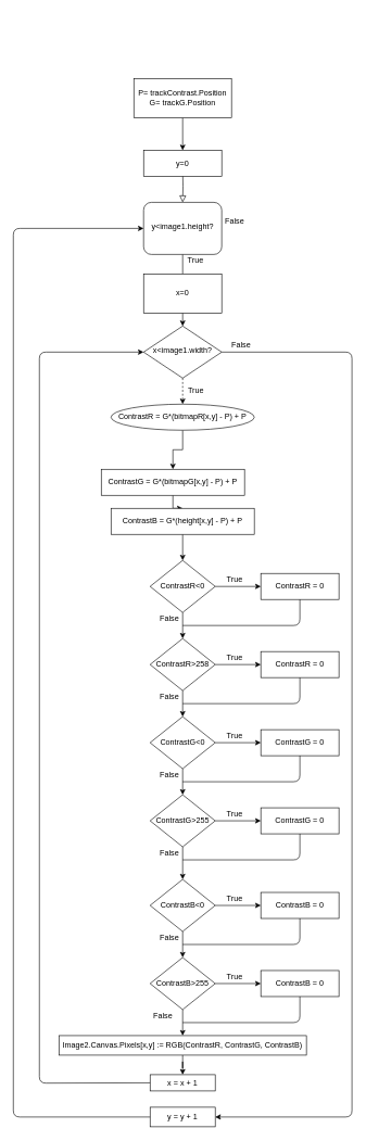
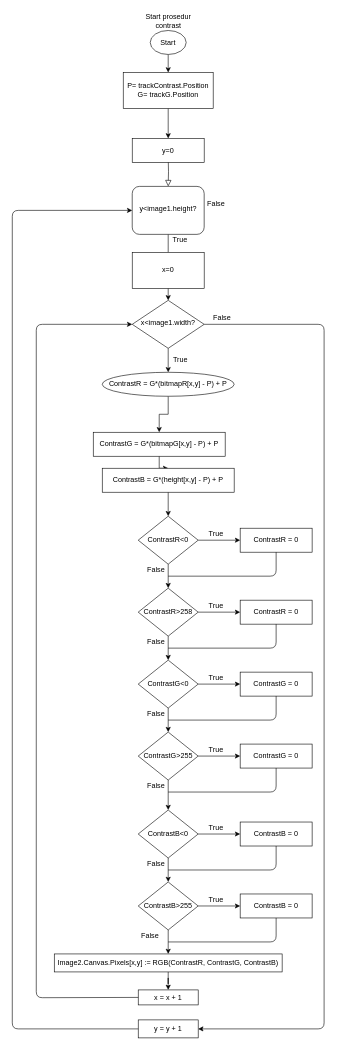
+ <mxCell id="9" value="&lt;div&gt;Start prosedur&lt;/div&gt;&lt;div&gt;contrast&lt;br&gt;&lt;/div&gt;" style="text;html=1;align=center;verticalAlign=middle;resizable=0;points=[];autosize=1;" vertex="1" parent="1"><mxGeometry x="235" y="20" width="90" height="30" as="geometry" /></mxCell>
+ <mxCell id="8" value="Start" style="ellipse;whiteSpace=wrap;html=1;" vertex="1" parent="1"><mxGeometry x="250" y="50" width="60" height="40" as="geometry" /></mxCell>
+ <mxCell id="7" style="edgeStyle=orthogonalEdgeStyle;rounded=0;orthogonalLoop=1;jettySize=auto;html=1;exitX=0.5;exitY=1;exitDx=0;exitDy=0;entryX=0.5;entryY=0;entryDx=0;entryDy=0;" edge="1" parent="1" source="8" target="18"><mxGeometry relative="1" as="geometry" /></mxCell>
- <mxCell id="5" value="" style="edgeStyle=orthogonalEdgeStyle;rounded=0;orthogonalLoop=1;jettySize=auto;html=1;dashed=1;" edge="1" parent="1" source="6" target="22"><mxGeometry relative="1" as="geometry" /></mxCell>
+ <mxCell id="5" value="" style="edgeStyle=orthogonalEdgeStyle;rounded=0;orthogonalLoop=1;jettySize=auto;html=1;" edge="1" parent="1" source="6" target="22"><mxGeometry relative="1" as="geometry" /></mxCell>
